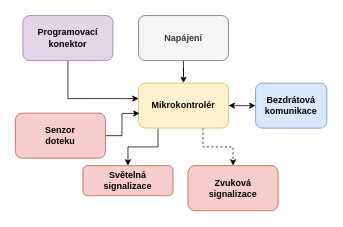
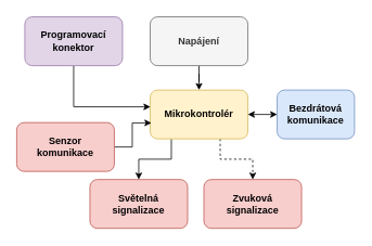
- <mxCell id="10" value="&lt;div&gt;Senzor &lt;br&gt;&lt;/div&gt;&lt;div&gt;doteku&lt;br&gt;&lt;/div&gt;" style="rounded=1;whiteSpace=wrap;html=1;fontStyle=1;fillColor=#f8cecc;strokeColor=#b85450;" parent="1" vertex="1"><mxGeometry x="20" y="150" width="120" height="60" as="geometry" /></mxCell>
+ <mxCell id="10" value="&lt;div&gt;Senzor &lt;br&gt;&lt;/div&gt;&lt;div&gt;komunikace&lt;br&gt;&lt;/div&gt;" style="rounded=1;whiteSpace=wrap;html=1;fontStyle=1;fillColor=#f8cecc;strokeColor=#b85450;" parent="1" vertex="1"><mxGeometry x="20" y="150" width="120" height="60" as="geometry" /></mxCell>
- <mxCell id="11" value="&lt;div&gt;Světelná&lt;/div&gt;&lt;div&gt;signalizace&lt;br&gt;&lt;/div&gt;" style="rounded=1;whiteSpace=wrap;html=1;fontStyle=1;fillColor=#f8cecc;strokeColor=#b85450;" parent="1" vertex="1"><mxGeometry x="110" y="220" width="120" height="40" as="geometry" /></mxCell>
+ <mxCell id="11" value="&lt;div&gt;Světelná&lt;/div&gt;&lt;div&gt;signalizace&lt;br&gt;&lt;/div&gt;" style="rounded=1;whiteSpace=wrap;html=1;fontStyle=1;fillColor=#f8cecc;strokeColor=#b85450;" parent="1" vertex="1"><mxGeometry x="110" y="220" width="120" height="60" as="geometry" /></mxCell>
